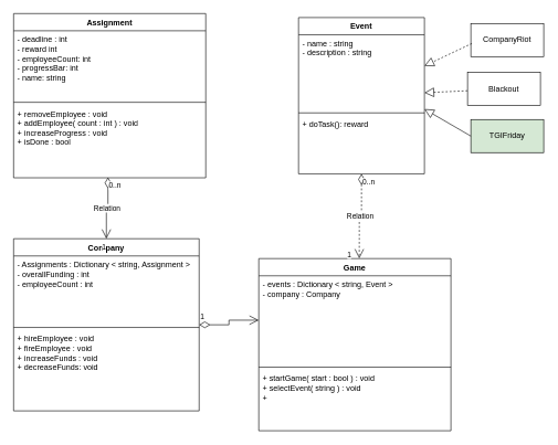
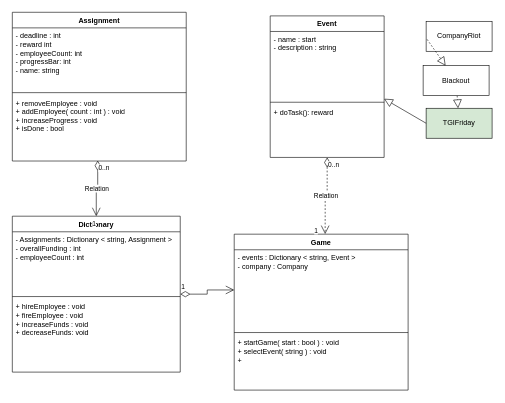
- <mxCell id="14" value="- name : string&lt;br&gt;- description : string" style="text;strokeColor=none;fillColor=none;align=left;verticalAlign=top;spacingLeft=4;spacingRight=4;overflow=hidden;rotatable=0;points=[[0,0.5],[1,0.5]];portConstraint=eastwest;whiteSpace=wrap;html=1;" vertex="1" parent="13"><mxGeometry y="26" width="190" height="114" as="geometry" /></mxCell>
+ <mxCell id="14" value="- name : start&lt;br&gt;- description : string" style="text;strokeColor=none;fillColor=none;align=left;verticalAlign=top;spacingLeft=4;spacingRight=4;overflow=hidden;rotatable=0;points=[[0,0.5],[1,0.5]];portConstraint=eastwest;whiteSpace=wrap;html=1;" vertex="1" parent="13"><mxGeometry y="26" width="190" height="114" as="geometry" /></mxCell>
- <mxCell id="30" value="" style="endArrow=block;dashed=1;endFill=0;endSize=12;html=1;rounded=0;exitX=0.015;exitY=0.603;exitDx=0;exitDy=0;exitPerimeter=0;" edge="1" parent="1" source="29" target="13"><mxGeometry width="160" relative="1" as="geometry"><mxPoint x="720" y="154" as="sourcePoint" /><mxPoint x="650" y="154" as="targetPoint" /></mxGeometry></mxCell>
+ <mxCell id="30" value="" style="endArrow=block;dashed=1;endFill=0;endSize=12;html=1;rounded=0;exitX=0.015;exitY=0.603;exitDx=0;exitDy=0;exitPerimeter=0;" edge="1" parent="1" source="29" target="26"><mxGeometry width="160" relative="1" as="geometry"><mxPoint x="720" y="154" as="sourcePoint" /><mxPoint x="650" y="154" as="targetPoint" /></mxGeometry></mxCell>
- <mxCell id="25" value="" style="endArrow=block;dashed=1;endFill=0;endSize=12;html=1;rounded=0;" edge="1" parent="1" source="26" target="13"><mxGeometry width="160" relative="1" as="geometry"><mxPoint x="710" y="126.49" as="sourcePoint" /><mxPoint x="880" y="268" as="targetPoint" /></mxGeometry></mxCell>
+ <mxCell id="25" value="" style="endArrow=block;dashed=1;endFill=0;endSize=12;html=1;rounded=0;" edge="1" parent="1" source="26" target="27"><mxGeometry width="160" relative="1" as="geometry"><mxPoint x="710" y="126.49" as="sourcePoint" /><mxPoint x="880" y="268" as="targetPoint" /></mxGeometry></mxCell>
- <mxCell id="6" value="Company" style="swimlane;fontStyle=1;align=center;verticalAlign=top;childLayout=stackLayout;horizontal=1;startSize=26;horizontalStack=0;resizeParent=1;resizeParentMax=0;resizeLast=0;collapsible=1;marginBottom=0;whiteSpace=wrap;html=1;" vertex="1" parent="1"><mxGeometry x="20" y="360" width="280" height="260" as="geometry" /></mxCell>
+ <mxCell id="6" value="Dictionary" style="swimlane;fontStyle=1;align=center;verticalAlign=top;childLayout=stackLayout;horizontal=1;startSize=26;horizontalStack=0;resizeParent=1;resizeParentMax=0;resizeLast=0;collapsible=1;marginBottom=0;whiteSpace=wrap;html=1;" vertex="1" parent="1"><mxGeometry x="20" y="360" width="280" height="260" as="geometry" /></mxCell>
